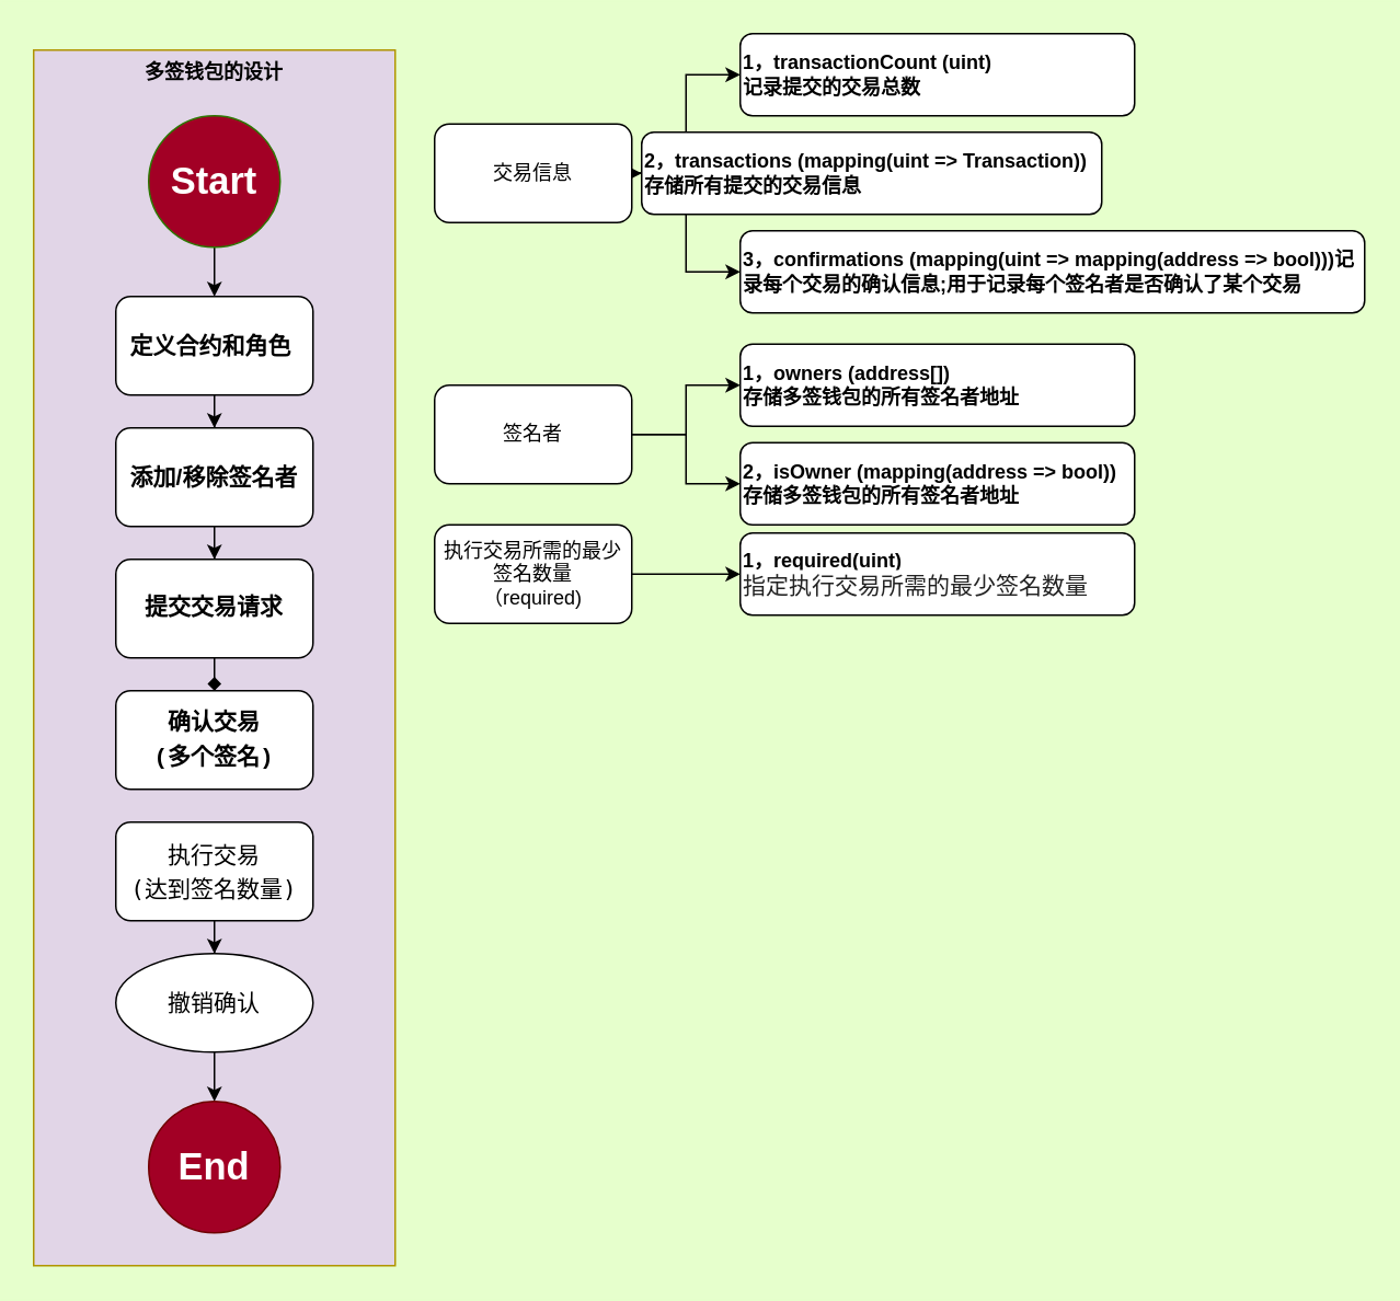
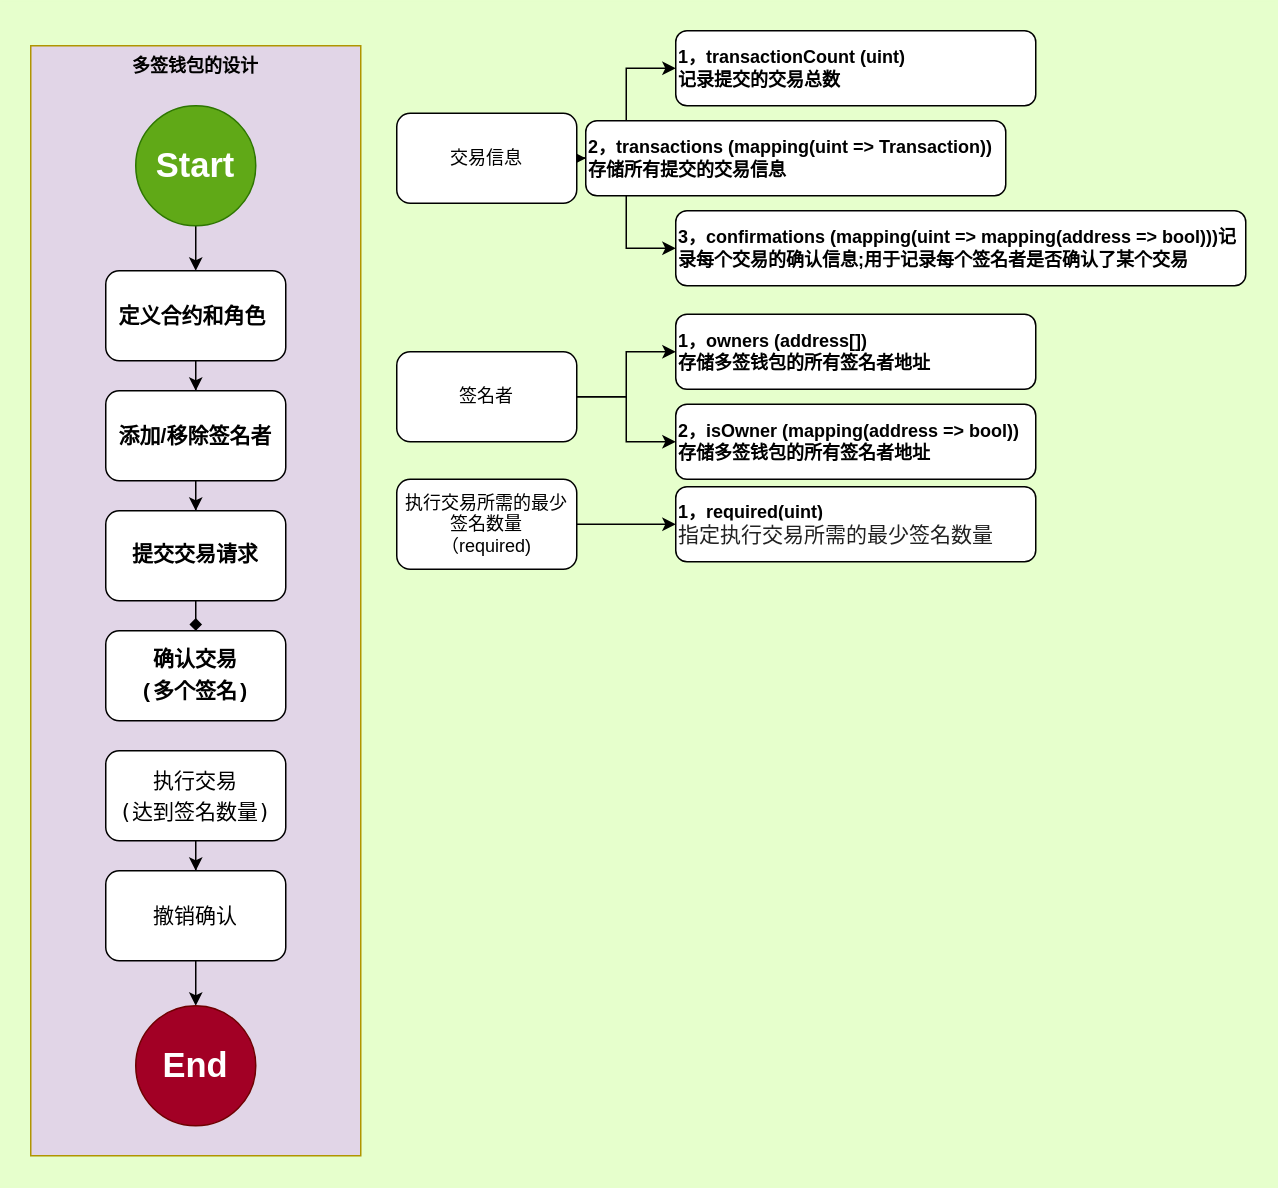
- <mxCell id="15" value="Start" style="ellipse;whiteSpace=wrap;html=1;aspect=fixed;fillColor=#a20025;fontColor=#ffffff;strokeColor=#2D7600;align=center;verticalAlign=middle;fontSize=23;fontStyle=1;" parent="1" vertex="1"><mxGeometry x="90" y="70" width="80" height="80" as="geometry" /></mxCell>
+ <mxCell id="15" value="Start" style="ellipse;whiteSpace=wrap;html=1;aspect=fixed;fillColor=#60a917;fontColor=#ffffff;strokeColor=#2D7600;align=center;verticalAlign=middle;fontSize=23;fontStyle=1" parent="1" vertex="1"><mxGeometry x="90" y="70" width="80" height="80" as="geometry" /></mxCell>
- <mxCell id="24" value="&lt;div style=&quot;--tw-border-spacing-x: 0; --tw-border-spacing-y: 0; --tw-translate-x: 0; --tw-translate-y: 0; --tw-rotate: 0; --tw-skew-x: 0; --tw-skew-y: 0; --tw-scale-x: 1; --tw-scale-y: 1; --tw-pan-x: ; --tw-pan-y: ; --tw-pinch-zoom: ; --tw-scroll-snap-strictness: proximity; --tw-gradient-from-position: ; --tw-gradient-via-position: ; --tw-gradient-to-position: ; --tw-ordinal: ; --tw-slashed-zero: ; --tw-numeric-figure: ; --tw-numeric-spacing: ; --tw-numeric-fraction: ; --tw-ring-inset: ; --tw-ring-offset-width: 0px; --tw-ring-offset-color: #fff; --tw-ring-color: rgba(59,130,246,.5); --tw-ring-offset-shadow: 0 0 #0000; --tw-ring-shadow: 0 0 #0000; --tw-shadow: 0 0 #0000; --tw-shadow-colored: 0 0 #0000; --tw-blur: ; --tw-brightness: ; --tw-contrast: ; --tw-grayscale: ; --tw-hue-rotate: ; --tw-invert: ; --tw-saturate: ; --tw-sepia: ; --tw-drop-shadow: ; --tw-backdrop-blur: ; --tw-backdrop-brightness: ; --tw-backdrop-contrast: ; --tw-backdrop-grayscale: ; --tw-backdrop-hue-rotate: ; --tw-backdrop-invert: ; --tw-backdrop-opacity: ; --tw-backdrop-saturate: ; --tw-backdrop-sepia: ; -webkit-font-smoothing: antialiased; box-sizing: border-box; overflow-wrap: normal; background: var(--color-bg-page); hyphens: none; line-height: 1.5; tab-size: 4; word-break: normal; margin-top: 0px; margin-bottom: 0px; overflow: auto; font-size: 11.9px; border-radius: 6px; padding: 0px;&quot; class=&quot;language-plaintext light-scrollbar_c982f&quot;&gt;&lt;div style=&quot;--tw-border-spacing-x: 0; --tw-border-spacing-y: 0; --tw-translate-x: 0; --tw-translate-y: 0; --tw-rotate: 0; --tw-skew-x: 0; --tw-skew-y: 0; --tw-scale-x: 1; --tw-scale-y: 1; --tw-pan-x: ; --tw-pan-y: ; --tw-pinch-zoom: ; --tw-scroll-snap-strictness: proximity; --tw-gradient-from-position: ; --tw-gradient-via-position: ; --tw-gradient-to-position: ; --tw-ordinal: ; --tw-slashed-zero: ; --tw-numeric-figure: ; --tw-numeric-spacing: ; --tw-numeric-fraction: ; --tw-ring-inset: ; --tw-ring-offset-width: 0px; --tw-ring-offset-color: #fff; --tw-ring-color: rgba(59,130,246,.5); --tw-ring-offset-shadow: 0 0 #0000; --tw-ring-shadow: 0 0 #0000; --tw-shadow: 0 0 #0000; --tw-shadow-colored: 0 0 #0000; --tw-blur: ; --tw-brightness: ; --tw-contrast: ; --tw-grayscale: ; --tw-hue-rotate: ; --tw-invert: ; --tw-saturate: ; --tw-sepia: ; --tw-drop-shadow: ; --tw-backdrop-blur: ; --tw-backdrop-brightness: ; --tw-backdrop-contrast: ; --tw-backdrop-grayscale: ; --tw-backdrop-hue-rotate: ; --tw-backdrop-invert: ; --tw-backdrop-opacity: ; --tw-backdrop-saturate: ; --tw-backdrop-sepia: ; -webkit-font-smoothing: antialiased; box-sizing: border-box; overflow-wrap: normal; background: var(--color-bg-page); hyphens: none; line-height: 1.5; tab-size: 4; word-break: normal; margin-top: 0px; margin-bottom: 0px; overflow: auto; border-radius: 6px; padding: 0px;&quot; class=&quot;language-plaintext light-scrollbar_c982f&quot;&gt;&lt;div style=&quot;--tw-border-spacing-x: 0; --tw-border-spacing-y: 0; --tw-translate-x: 0; --tw-translate-y: 0; --tw-rotate: 0; --tw-skew-x: 0; --tw-skew-y: 0; --tw-scale-x: 1; --tw-scale-y: 1; --tw-pan-x: ; --tw-pan-y: ; --tw-pinch-zoom: ; --tw-scroll-snap-strictness: proximity; --tw-gradient-from-position: ; --tw-gradient-via-position: ; --tw-gradient-to-position: ; --tw-ordinal: ; --tw-slashed-zero: ; --tw-numeric-figure: ; --tw-numeric-spacing: ; --tw-numeric-fraction: ; --tw-ring-inset: ; --tw-ring-offset-width: 0px; --tw-ring-offset-color: #fff; --tw-ring-color: rgba(59,130,246,.5); --tw-ring-offset-shadow: 0 0 #0000; --tw-ring-shadow: 0 0 #0000; --tw-shadow: 0 0 #0000; --tw-shadow-colored: 0 0 #0000; --tw-blur: ; --tw-brightness: ; --tw-contrast: ; --tw-grayscale: ; --tw-hue-rotate: ; --tw-invert: ; --tw-saturate: ; --tw-sepia: ; --tw-drop-shadow: ; --tw-backdrop-blur: ; --tw-backdrop-brightness: ; --tw-backdrop-contrast: ; --tw-backdrop-grayscale: ; --tw-backdrop-hue-rotate: ; --tw-backdrop-invert: ; --tw-backdrop-opacity: ; --tw-backdrop-saturate: ; --tw-backdrop-sepia: ; -webkit-font-smoothing: antialiased; box-sizing: border-box; overflow-wrap: normal; background: var(--color-bg-page); hyphens: none; line-height: 1.5; tab-size: 4; word-break: normal; margin-top: 0px; margin-bottom: 0px; overflow: auto; border-radius: 6px; padding: 0px;&quot; class=&quot;language-plaintext light-scrollbar_c982f&quot;&gt;&lt;div style=&quot;--tw-border-spacing-x: 0; --tw-border-spacing-y: 0; --tw-translate-x: 0; --tw-translate-y: 0; --tw-rotate: 0; --tw-skew-x: 0; --tw-skew-y: 0; --tw-scale-x: 1; --tw-scale-y: 1; --tw-pan-x: ; --tw-pan-y: ; --tw-pinch-zoom: ; --tw-scroll-snap-strictness: proximity; --tw-gradient-from-position: ; --tw-gradient-via-position: ; --tw-gradient-to-position: ; --tw-ordinal: ; --tw-slashed-zero: ; --tw-numeric-figure: ; --tw-numeric-spacing: ; --tw-numeric-fraction: ; --tw-ring-inset: ; --tw-ring-offset-width: 0px; --tw-ring-offset-color: #fff; --tw-ring-color: rgba(59,130,246,.5); --tw-ring-offset-shadow: 0 0 #0000; --tw-ring-shadow: 0 0 #0000; --tw-shadow: 0 0 #0000; --tw-shadow-colored: 0 0 #0000; --tw-blur: ; --tw-brightness: ; --tw-contrast: ; --tw-grayscale: ; --tw-hue-rotate: ; --tw-invert: ; --tw-saturate: ; --tw-sepia: ; --tw-drop-shadow: ; --tw-backdrop-blur: ; --tw-backdrop-brightness: ; --tw-backdrop-contrast: ; --tw-backdrop-grayscale: ; --tw-backdrop-hue-rotate: ; --tw-backdrop-invert: ; --tw-backdrop-opacity: ; --tw-backdrop-saturate: ; --tw-backdrop-sepia: ; -webkit-font-smoothing: antialiased; box-sizing: border-box; overflow-wrap: normal; background: var(--color-bg-page); hyphens: none; line-height: 1.5; tab-size: 4; word-break: normal; margin-top: 0px; margin-bottom: 0px; overflow: auto; border-radius: 6px; padding: 0px; font-weight: 500;&quot; class=&quot;language-plaintext light-scrollbar_c982f&quot;&gt;&lt;code style=&quot;--tw-border-spacing-x: 0; --tw-border-spacing-y: 0; --tw-translate-x: 0; --tw-translate-y: 0; --tw-rotate: 0; --tw-skew-x: 0; --tw-skew-y: 0; --tw-scale-x: 1; --tw-scale-y: 1; --tw-pan-x: ; --tw-pan-y: ; --tw-pinch-zoom: ; --tw-scroll-snap-strictness: proximity; --tw-gradient-from-position: ; --tw-gradient-via-position: ; --tw-gradient-to-position: ; --tw-ordinal: ; --tw-slashed-zero: ; --tw-numeric-figure: ; --tw-numeric-spacing: ; --tw-numeric-fraction: ; --tw-ring-inset: ; --tw-ring-offset-width: 0px; --tw-ring-offset-color: #fff; --tw-ring-color: rgba(59,130,246,.5); --tw-ring-offset-shadow: 0 0 #0000; --tw-ring-shadow: 0 0 #0000; --tw-shadow: 0 0 #0000; --tw-shadow-colored: 0 0 #0000; --tw-blur: ; --tw-brightness: ; --tw-contrast: ; --tw-grayscale: ; --tw-hue-rotate: ; --tw-invert: ; --tw-saturate: ; --tw-sepia: ; --tw-drop-shadow: ; --tw-backdrop-blur: ; --tw-backdrop-brightness: ; --tw-backdrop-contrast: ; --tw-backdrop-grayscale: ; --tw-backdrop-hue-rotate: ; --tw-backdrop-invert: ; --tw-backdrop-opacity: ; --tw-backdrop-saturate: ; --tw-backdrop-sepia: ; -webkit-font-smoothing: antialiased; box-sizing: border-box; font-size: 14px; border-radius: 4px; margin: 0px; padding: 0px; overflow-wrap: normal; background-color: transparent; border: 0px; display: inline; line-height: inherit; max-width: none; overflow: visible;&quot;&gt;撤销确认&lt;/code&gt;&lt;/div&gt;&lt;/div&gt;&lt;/div&gt;&lt;/div&gt;" style="ellipse;whiteSpace=wrap;html=1;fontColor=default;fontStyle=1;fontFamily=Helvetica;align=center;verticalAlign=middle;" parent="1" vertex="1"><mxGeometry x="70" y="580" width="120" height="60" as="geometry" /></mxCell>
+ <mxCell id="24" value="&lt;div style=&quot;--tw-border-spacing-x: 0; --tw-border-spacing-y: 0; --tw-translate-x: 0; --tw-translate-y: 0; --tw-rotate: 0; --tw-skew-x: 0; --tw-skew-y: 0; --tw-scale-x: 1; --tw-scale-y: 1; --tw-pan-x: ; --tw-pan-y: ; --tw-pinch-zoom: ; --tw-scroll-snap-strictness: proximity; --tw-gradient-from-position: ; --tw-gradient-via-position: ; --tw-gradient-to-position: ; --tw-ordinal: ; --tw-slashed-zero: ; --tw-numeric-figure: ; --tw-numeric-spacing: ; --tw-numeric-fraction: ; --tw-ring-inset: ; --tw-ring-offset-width: 0px; --tw-ring-offset-color: #fff; --tw-ring-color: rgba(59,130,246,.5); --tw-ring-offset-shadow: 0 0 #0000; --tw-ring-shadow: 0 0 #0000; --tw-shadow: 0 0 #0000; --tw-shadow-colored: 0 0 #0000; --tw-blur: ; --tw-brightness: ; --tw-contrast: ; --tw-grayscale: ; --tw-hue-rotate: ; --tw-invert: ; --tw-saturate: ; --tw-sepia: ; --tw-drop-shadow: ; --tw-backdrop-blur: ; --tw-backdrop-brightness: ; --tw-backdrop-contrast: ; --tw-backdrop-grayscale: ; --tw-backdrop-hue-rotate: ; --tw-backdrop-invert: ; --tw-backdrop-opacity: ; --tw-backdrop-saturate: ; --tw-backdrop-sepia: ; -webkit-font-smoothing: antialiased; box-sizing: border-box; overflow-wrap: normal; background: var(--color-bg-page); hyphens: none; line-height: 1.5; tab-size: 4; word-break: normal; margin-top: 0px; margin-bottom: 0px; overflow: auto; font-size: 11.9px; border-radius: 6px; padding: 0px;&quot; class=&quot;language-plaintext light-scrollbar_c982f&quot;&gt;&lt;div style=&quot;--tw-border-spacing-x: 0; --tw-border-spacing-y: 0; --tw-translate-x: 0; --tw-translate-y: 0; --tw-rotate: 0; --tw-skew-x: 0; --tw-skew-y: 0; --tw-scale-x: 1; --tw-scale-y: 1; --tw-pan-x: ; --tw-pan-y: ; --tw-pinch-zoom: ; --tw-scroll-snap-strictness: proximity; --tw-gradient-from-position: ; --tw-gradient-via-position: ; --tw-gradient-to-position: ; --tw-ordinal: ; --tw-slashed-zero: ; --tw-numeric-figure: ; --tw-numeric-spacing: ; --tw-numeric-fraction: ; --tw-ring-inset: ; --tw-ring-offset-width: 0px; --tw-ring-offset-color: #fff; --tw-ring-color: rgba(59,130,246,.5); --tw-ring-offset-shadow: 0 0 #0000; --tw-ring-shadow: 0 0 #0000; --tw-shadow: 0 0 #0000; --tw-shadow-colored: 0 0 #0000; --tw-blur: ; --tw-brightness: ; --tw-contrast: ; --tw-grayscale: ; --tw-hue-rotate: ; --tw-invert: ; --tw-saturate: ; --tw-sepia: ; --tw-drop-shadow: ; --tw-backdrop-blur: ; --tw-backdrop-brightness: ; --tw-backdrop-contrast: ; --tw-backdrop-grayscale: ; --tw-backdrop-hue-rotate: ; --tw-backdrop-invert: ; --tw-backdrop-opacity: ; --tw-backdrop-saturate: ; --tw-backdrop-sepia: ; -webkit-font-smoothing: antialiased; box-sizing: border-box; overflow-wrap: normal; background: var(--color-bg-page); hyphens: none; line-height: 1.5; tab-size: 4; word-break: normal; margin-top: 0px; margin-bottom: 0px; overflow: auto; border-radius: 6px; padding: 0px;&quot; class=&quot;language-plaintext light-scrollbar_c982f&quot;&gt;&lt;div style=&quot;--tw-border-spacing-x: 0; --tw-border-spacing-y: 0; --tw-translate-x: 0; --tw-translate-y: 0; --tw-rotate: 0; --tw-skew-x: 0; --tw-skew-y: 0; --tw-scale-x: 1; --tw-scale-y: 1; --tw-pan-x: ; --tw-pan-y: ; --tw-pinch-zoom: ; --tw-scroll-snap-strictness: proximity; --tw-gradient-from-position: ; --tw-gradient-via-position: ; --tw-gradient-to-position: ; --tw-ordinal: ; --tw-slashed-zero: ; --tw-numeric-figure: ; --tw-numeric-spacing: ; --tw-numeric-fraction: ; --tw-ring-inset: ; --tw-ring-offset-width: 0px; --tw-ring-offset-color: #fff; --tw-ring-color: rgba(59,130,246,.5); --tw-ring-offset-shadow: 0 0 #0000; --tw-ring-shadow: 0 0 #0000; --tw-shadow: 0 0 #0000; --tw-shadow-colored: 0 0 #0000; --tw-blur: ; --tw-brightness: ; --tw-contrast: ; --tw-grayscale: ; --tw-hue-rotate: ; --tw-invert: ; --tw-saturate: ; --tw-sepia: ; --tw-drop-shadow: ; --tw-backdrop-blur: ; --tw-backdrop-brightness: ; --tw-backdrop-contrast: ; --tw-backdrop-grayscale: ; --tw-backdrop-hue-rotate: ; --tw-backdrop-invert: ; --tw-backdrop-opacity: ; --tw-backdrop-saturate: ; --tw-backdrop-sepia: ; -webkit-font-smoothing: antialiased; box-sizing: border-box; overflow-wrap: normal; background: var(--color-bg-page); hyphens: none; line-height: 1.5; tab-size: 4; word-break: normal; margin-top: 0px; margin-bottom: 0px; overflow: auto; border-radius: 6px; padding: 0px;&quot; class=&quot;language-plaintext light-scrollbar_c982f&quot;&gt;&lt;div style=&quot;--tw-border-spacing-x: 0; --tw-border-spacing-y: 0; --tw-translate-x: 0; --tw-translate-y: 0; --tw-rotate: 0; --tw-skew-x: 0; --tw-skew-y: 0; --tw-scale-x: 1; --tw-scale-y: 1; --tw-pan-x: ; --tw-pan-y: ; --tw-pinch-zoom: ; --tw-scroll-snap-strictness: proximity; --tw-gradient-from-position: ; --tw-gradient-via-position: ; --tw-gradient-to-position: ; --tw-ordinal: ; --tw-slashed-zero: ; --tw-numeric-figure: ; --tw-numeric-spacing: ; --tw-numeric-fraction: ; --tw-ring-inset: ; --tw-ring-offset-width: 0px; --tw-ring-offset-color: #fff; --tw-ring-color: rgba(59,130,246,.5); --tw-ring-offset-shadow: 0 0 #0000; --tw-ring-shadow: 0 0 #0000; --tw-shadow: 0 0 #0000; --tw-shadow-colored: 0 0 #0000; --tw-blur: ; --tw-brightness: ; --tw-contrast: ; --tw-grayscale: ; --tw-hue-rotate: ; --tw-invert: ; --tw-saturate: ; --tw-sepia: ; --tw-drop-shadow: ; --tw-backdrop-blur: ; --tw-backdrop-brightness: ; --tw-backdrop-contrast: ; --tw-backdrop-grayscale: ; --tw-backdrop-hue-rotate: ; --tw-backdrop-invert: ; --tw-backdrop-opacity: ; --tw-backdrop-saturate: ; --tw-backdrop-sepia: ; -webkit-font-smoothing: antialiased; box-sizing: border-box; overflow-wrap: normal; background: var(--color-bg-page); hyphens: none; line-height: 1.5; tab-size: 4; word-break: normal; margin-top: 0px; margin-bottom: 0px; overflow: auto; border-radius: 6px; padding: 0px; font-weight: 500;&quot; class=&quot;language-plaintext light-scrollbar_c982f&quot;&gt;&lt;code style=&quot;--tw-border-spacing-x: 0; --tw-border-spacing-y: 0; --tw-translate-x: 0; --tw-translate-y: 0; --tw-rotate: 0; --tw-skew-x: 0; --tw-skew-y: 0; --tw-scale-x: 1; --tw-scale-y: 1; --tw-pan-x: ; --tw-pan-y: ; --tw-pinch-zoom: ; --tw-scroll-snap-strictness: proximity; --tw-gradient-from-position: ; --tw-gradient-via-position: ; --tw-gradient-to-position: ; --tw-ordinal: ; --tw-slashed-zero: ; --tw-numeric-figure: ; --tw-numeric-spacing: ; --tw-numeric-fraction: ; --tw-ring-inset: ; --tw-ring-offset-width: 0px; --tw-ring-offset-color: #fff; --tw-ring-color: rgba(59,130,246,.5); --tw-ring-offset-shadow: 0 0 #0000; --tw-ring-shadow: 0 0 #0000; --tw-shadow: 0 0 #0000; --tw-shadow-colored: 0 0 #0000; --tw-blur: ; --tw-brightness: ; --tw-contrast: ; --tw-grayscale: ; --tw-hue-rotate: ; --tw-invert: ; --tw-saturate: ; --tw-sepia: ; --tw-drop-shadow: ; --tw-backdrop-blur: ; --tw-backdrop-brightness: ; --tw-backdrop-contrast: ; --tw-backdrop-grayscale: ; --tw-backdrop-hue-rotate: ; --tw-backdrop-invert: ; --tw-backdrop-opacity: ; --tw-backdrop-saturate: ; --tw-backdrop-sepia: ; -webkit-font-smoothing: antialiased; box-sizing: border-box; font-size: 14px; border-radius: 4px; margin: 0px; padding: 0px; overflow-wrap: normal; background-color: transparent; border: 0px; display: inline; line-height: inherit; max-width: none; overflow: visible;&quot;&gt;撤销确认&lt;/code&gt;&lt;/div&gt;&lt;/div&gt;&lt;/div&gt;&lt;/div&gt;" style="rounded=1;whiteSpace=wrap;html=1;fontColor=default;fontStyle=1;fontFamily=Helvetica;align=center;verticalAlign=middle;" parent="1" vertex="1"><mxGeometry x="70" y="580" width="120" height="60" as="geometry" /></mxCell>
